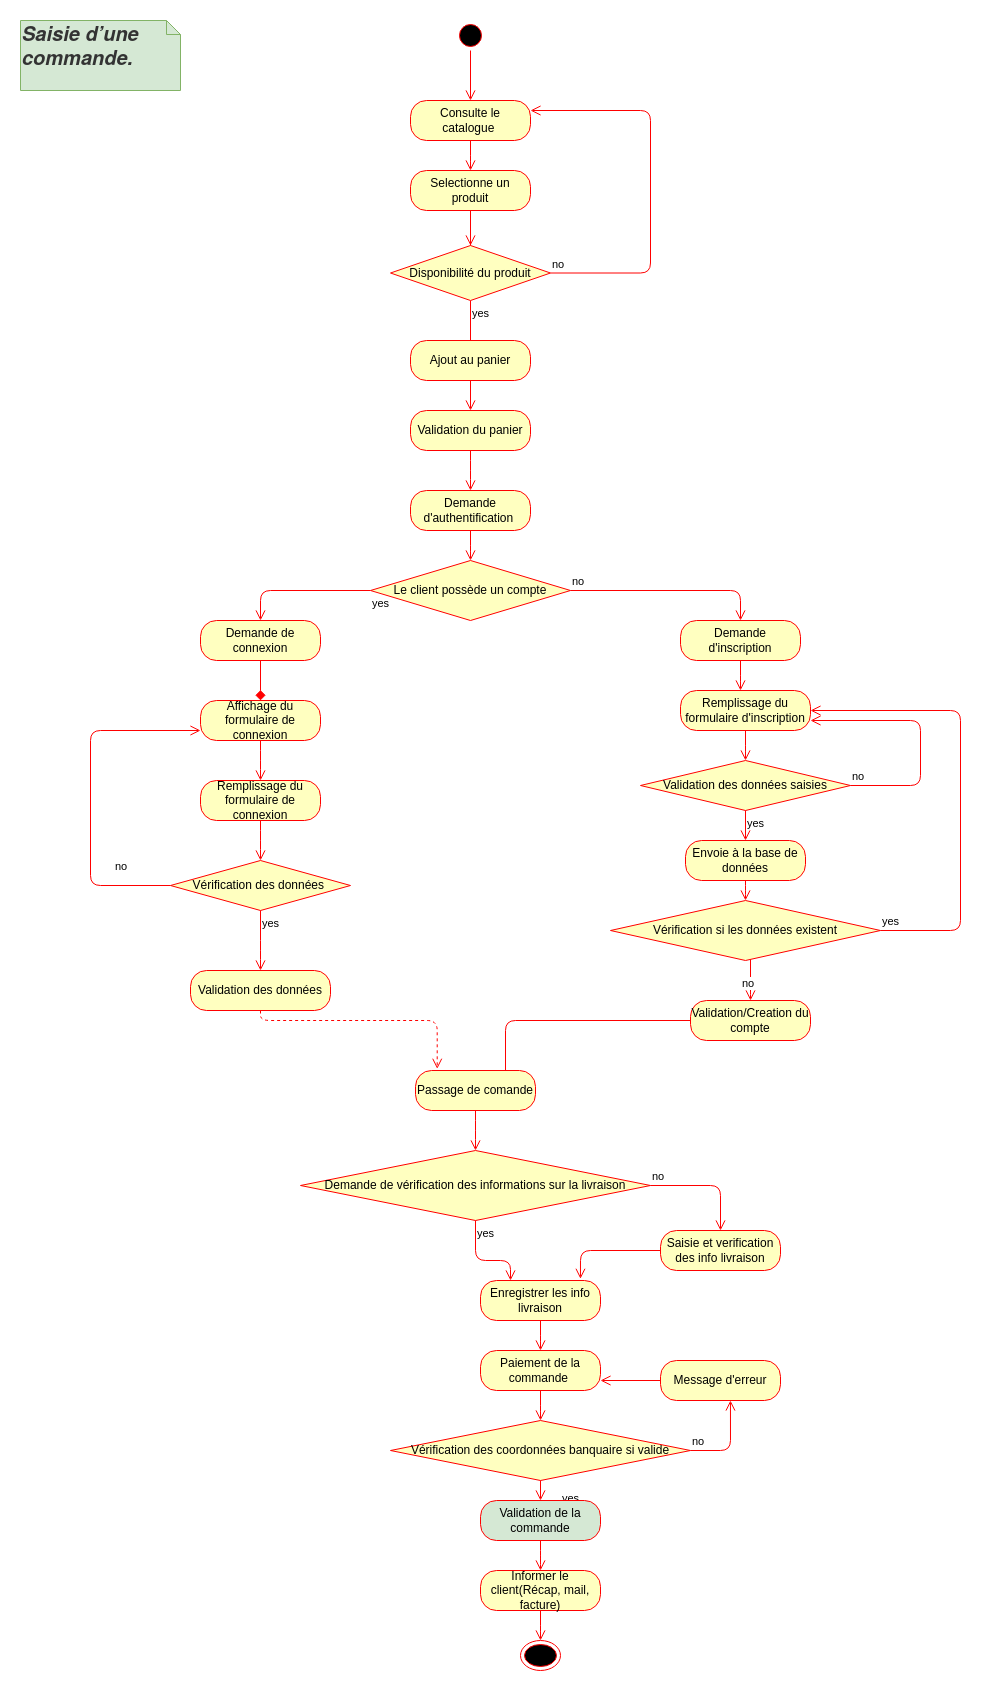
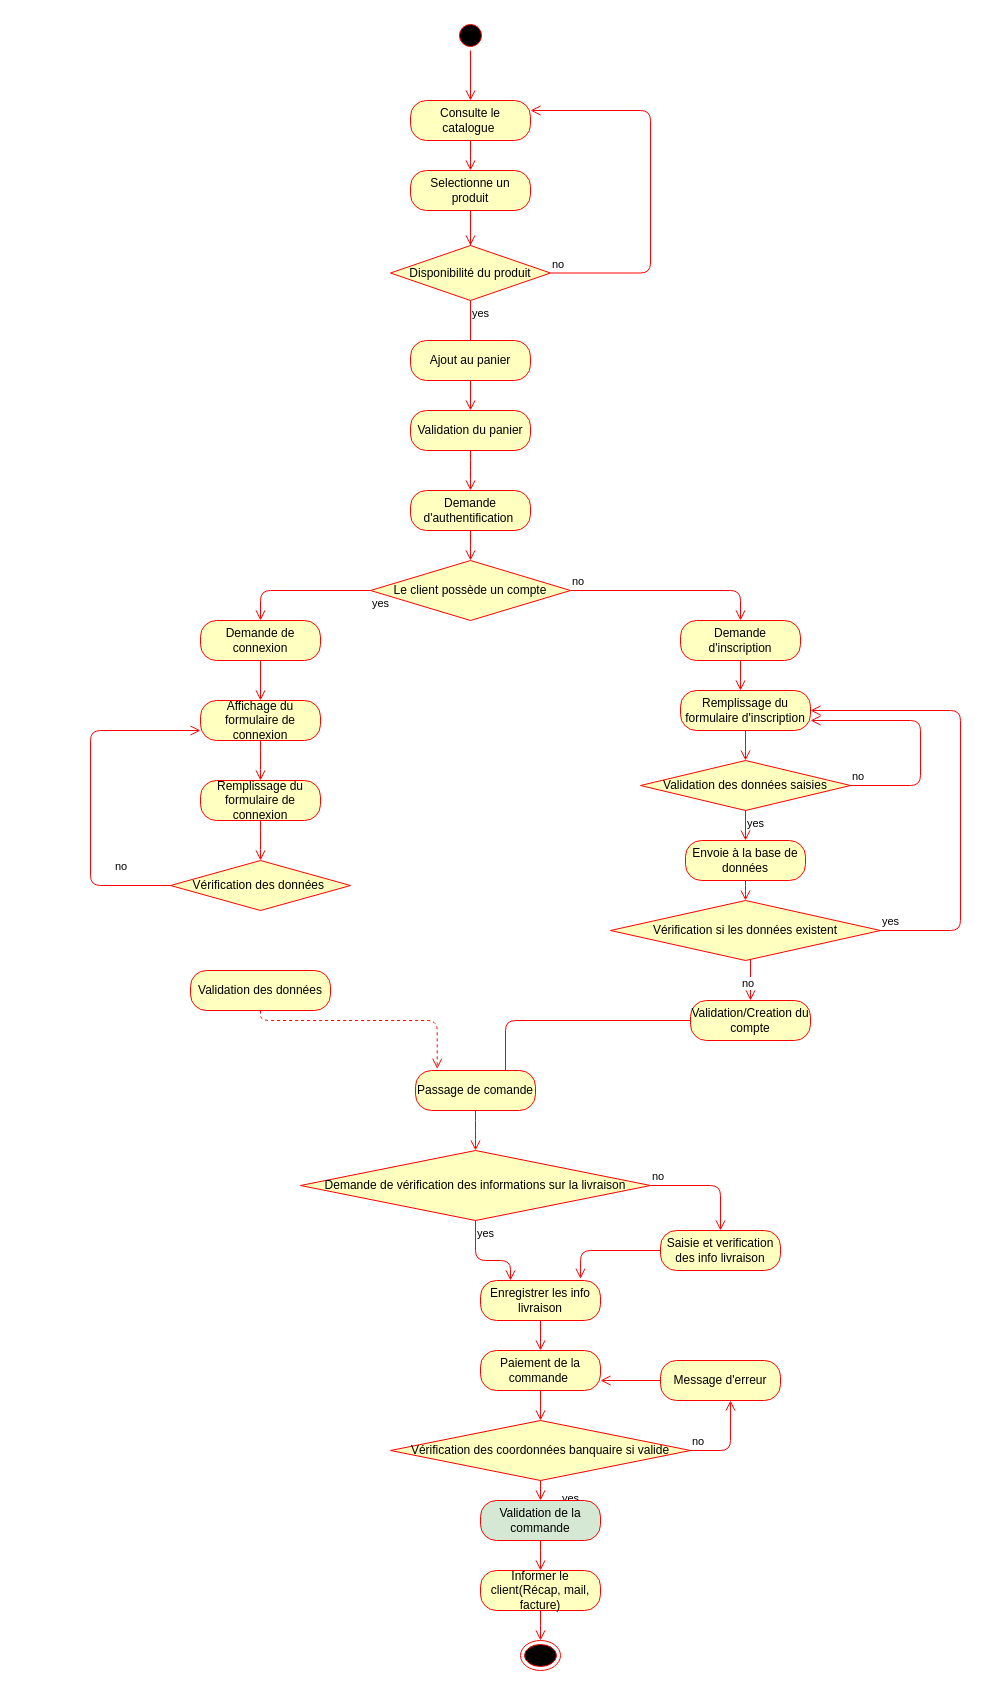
- <mxCell id="67" value="&lt;span style=&quot;color: rgb(51 , 51 , 51) ; font-family: &amp;#34;helvetica neue&amp;#34; , &amp;#34;helvetica&amp;#34; , &amp;#34;segoe ui&amp;#34; , &amp;#34;arial&amp;#34; , &amp;#34;freesans&amp;#34; , sans-serif , &amp;#34;apple color emoji&amp;#34; , &amp;#34;segoe ui emoji&amp;#34; , &amp;#34;segoe ui symbol&amp;#34; ; white-space: normal&quot;&gt;&lt;i&gt;&lt;b&gt;&lt;font style=&quot;font-size: 20px&quot;&gt;Saisie d’une commande.&lt;/font&gt;&lt;/b&gt;&lt;/i&gt;&lt;/span&gt;" style="shape=note;whiteSpace=wrap;html=1;size=14;verticalAlign=top;align=left;spacingTop=-6;fillColor=#d5e8d4;strokeColor=#82b366;fontFamily=Comic Sans MS;" vertex="1" parent="1"><mxGeometry x="20" y="20" width="160" height="70" as="geometry" /></mxCell>
- <mxCell id="22" value="" style="edgeStyle=orthogonalEdgeStyle;html=1;verticalAlign=bottom;endArrow=diamond;endSize=8;strokeColor=#ff0000;entryX=0.5;entryY=0;entryDx=0;entryDy=0;" edge="1" source="21" parent="1" target="39"><mxGeometry relative="1" as="geometry"><mxPoint x="260" y="690" as="targetPoint" /></mxGeometry></mxCell>
+ <mxCell id="22" value="" style="edgeStyle=orthogonalEdgeStyle;html=1;verticalAlign=bottom;endArrow=open;endSize=8;strokeColor=#ff0000;entryX=0.5;entryY=0;entryDx=0;entryDy=0;" edge="1" source="21" parent="1" target="39"><mxGeometry relative="1" as="geometry"><mxPoint x="260" y="690" as="targetPoint" /></mxGeometry></mxCell>
- <mxCell id="43" value="yes" style="edgeStyle=orthogonalEdgeStyle;html=1;align=left;verticalAlign=top;endArrow=open;endSize=8;strokeColor=#ff0000;" edge="1" source="41" parent="1" target="44"><mxGeometry x="-1" relative="1" as="geometry"><mxPoint x="260" y="950" as="targetPoint" /><Array as="points"><mxPoint x="260" y="950" /><mxPoint x="260" y="950" /></Array></mxGeometry></mxCell>
